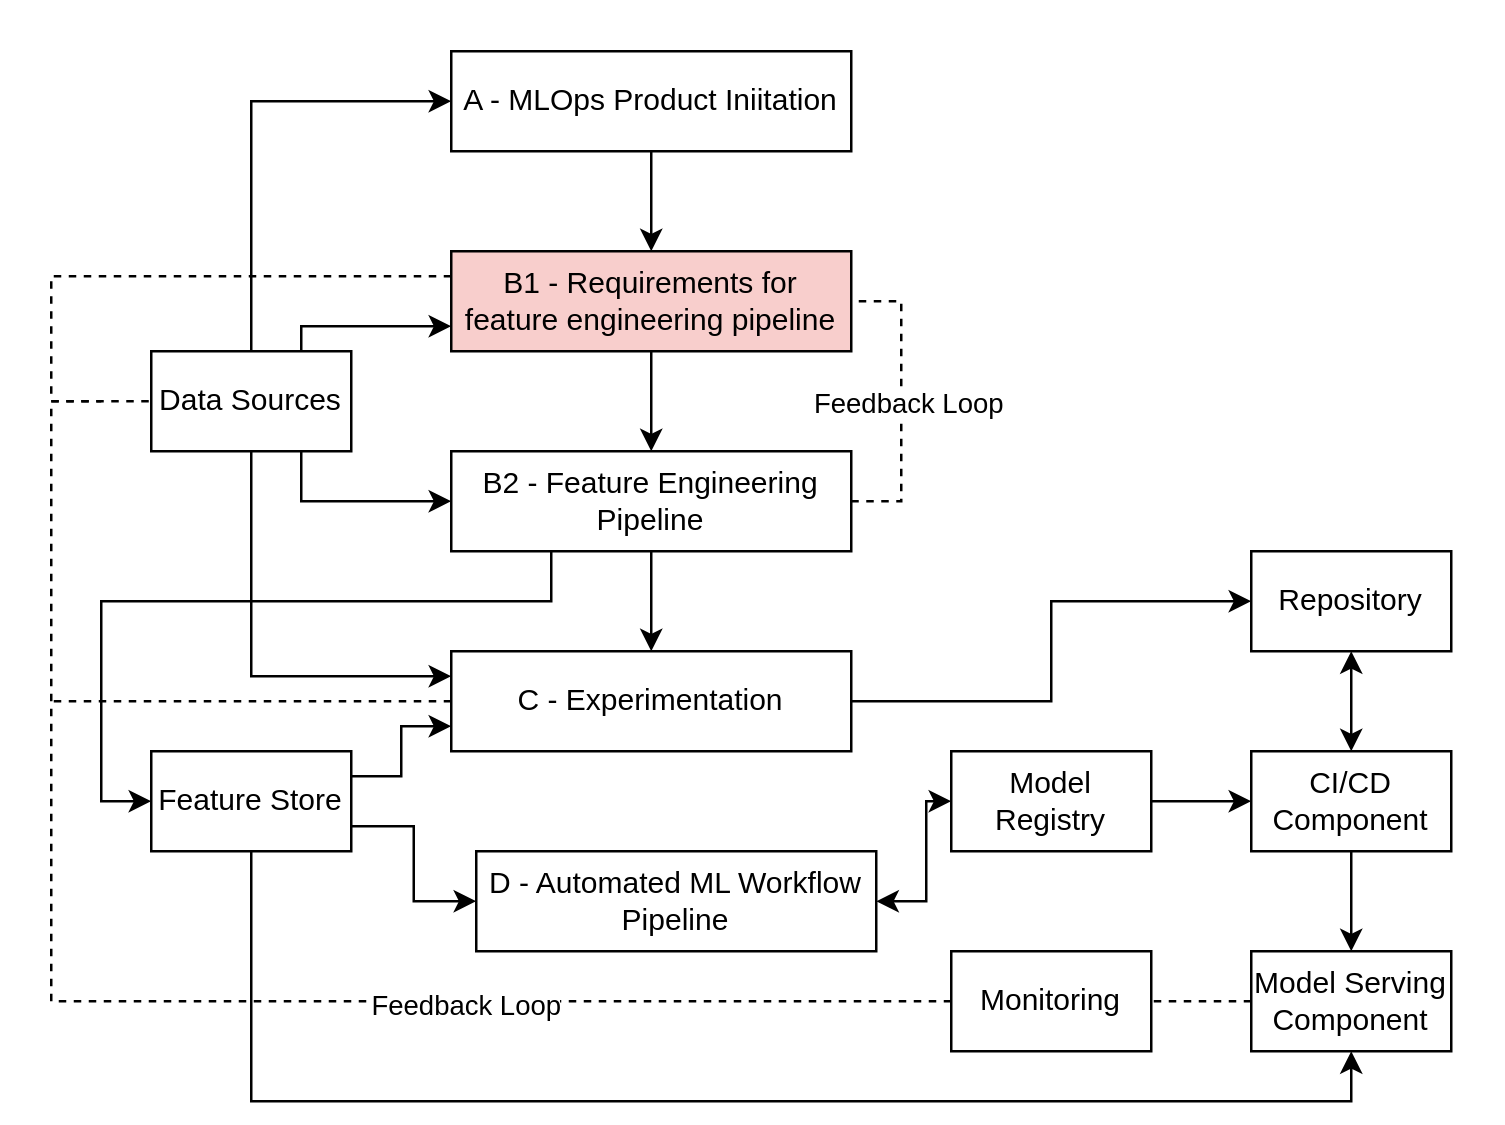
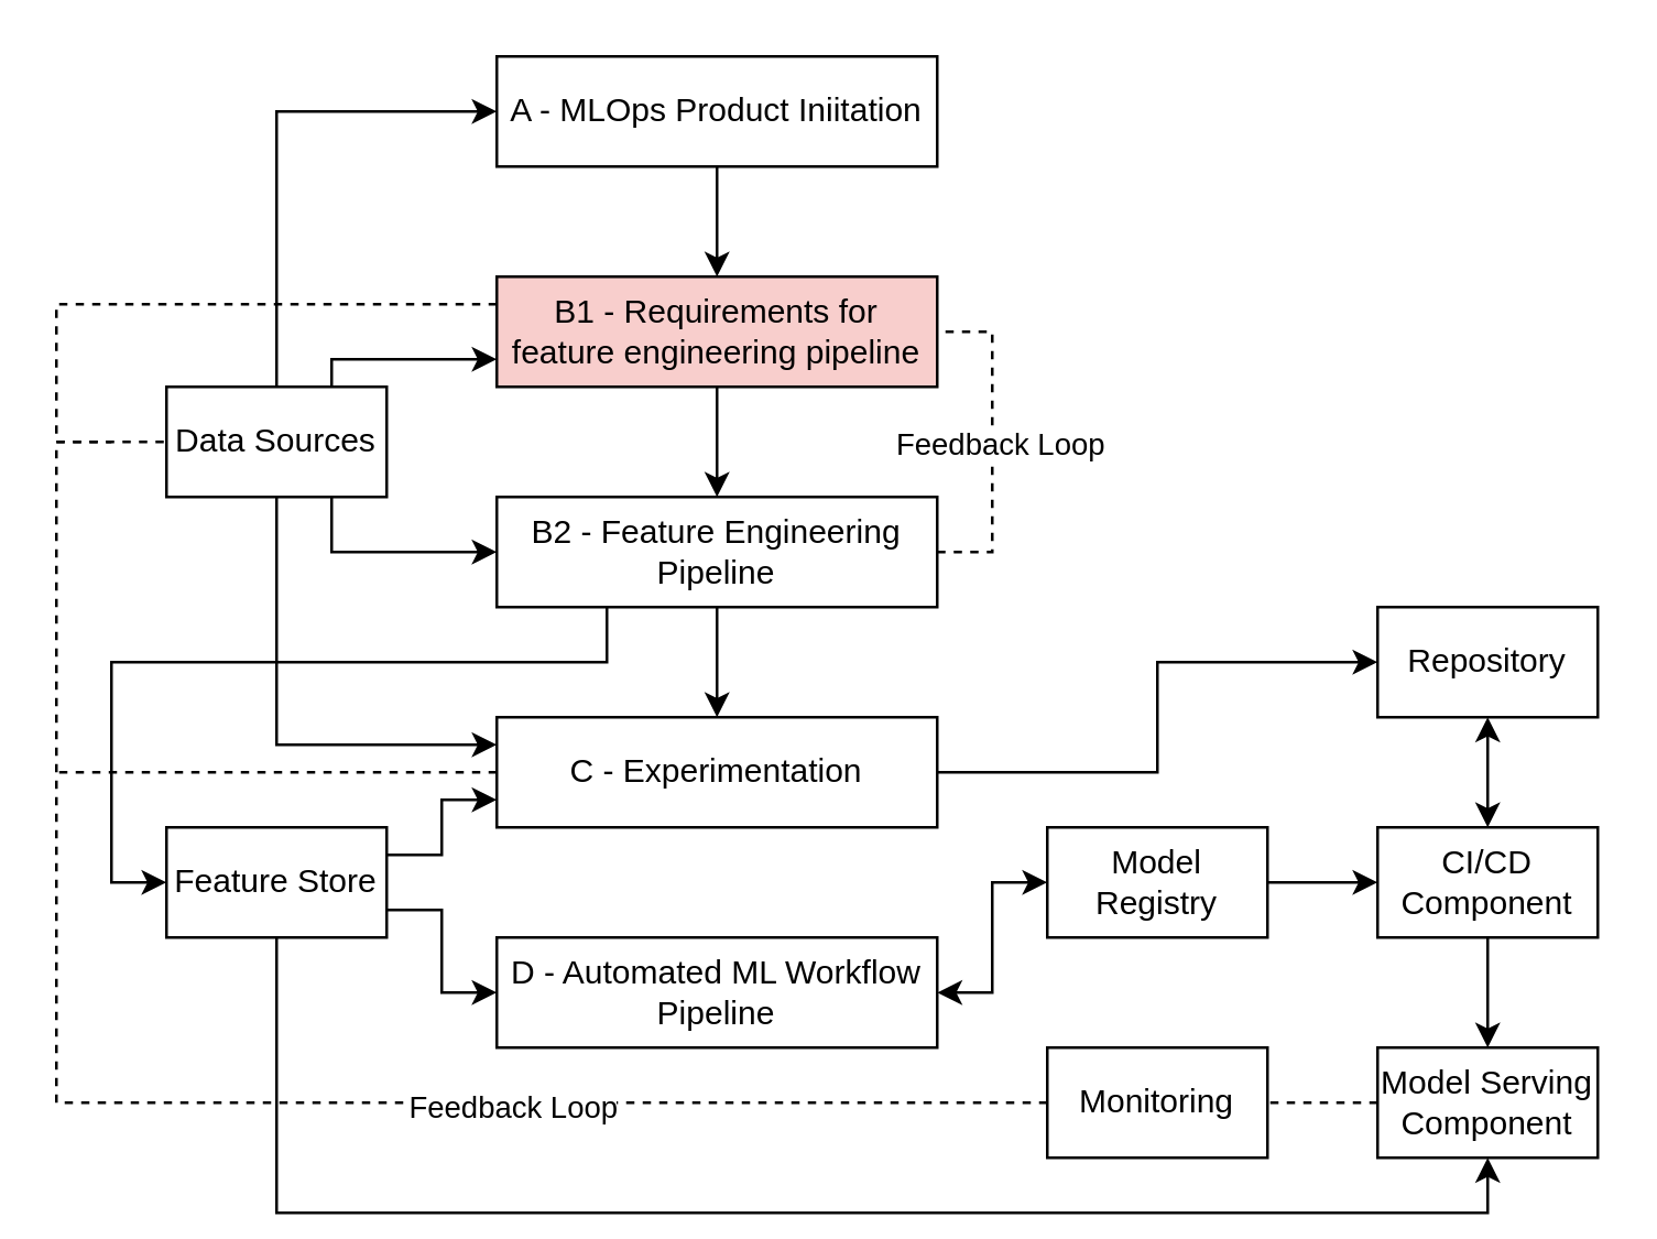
- <mxCell id="16" value="D - Automated ML Workflow Pipeline" style="rounded=0;whiteSpace=wrap;html=1;" parent="1" vertex="1"><mxGeometry x="190" y="340" width="160" height="40" as="geometry" /></mxCell>
+ <mxCell id="16" value="D - Automated ML Workflow Pipeline" style="rounded=0;whiteSpace=wrap;html=1;" parent="1" vertex="1"><mxGeometry x="180" y="340" width="160" height="40" as="geometry" /></mxCell>
